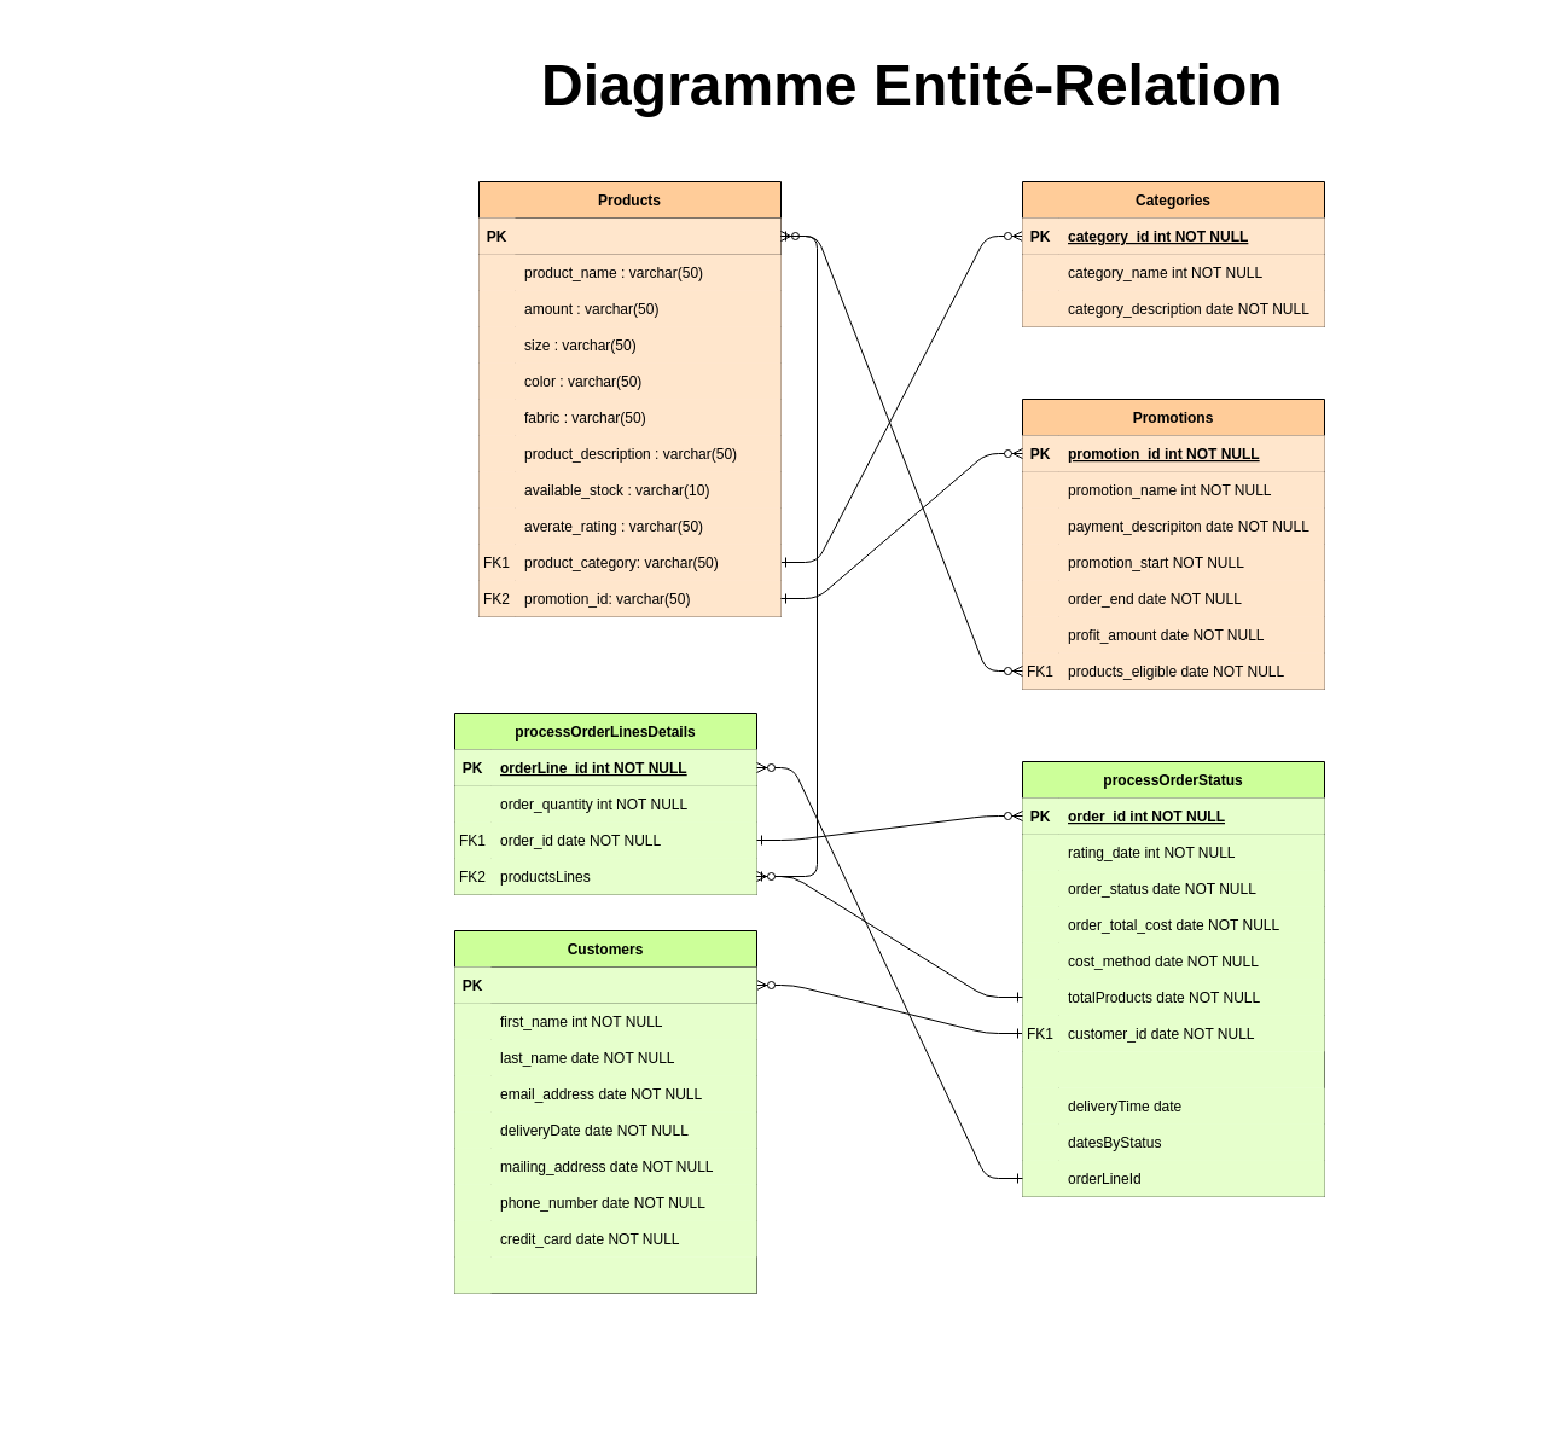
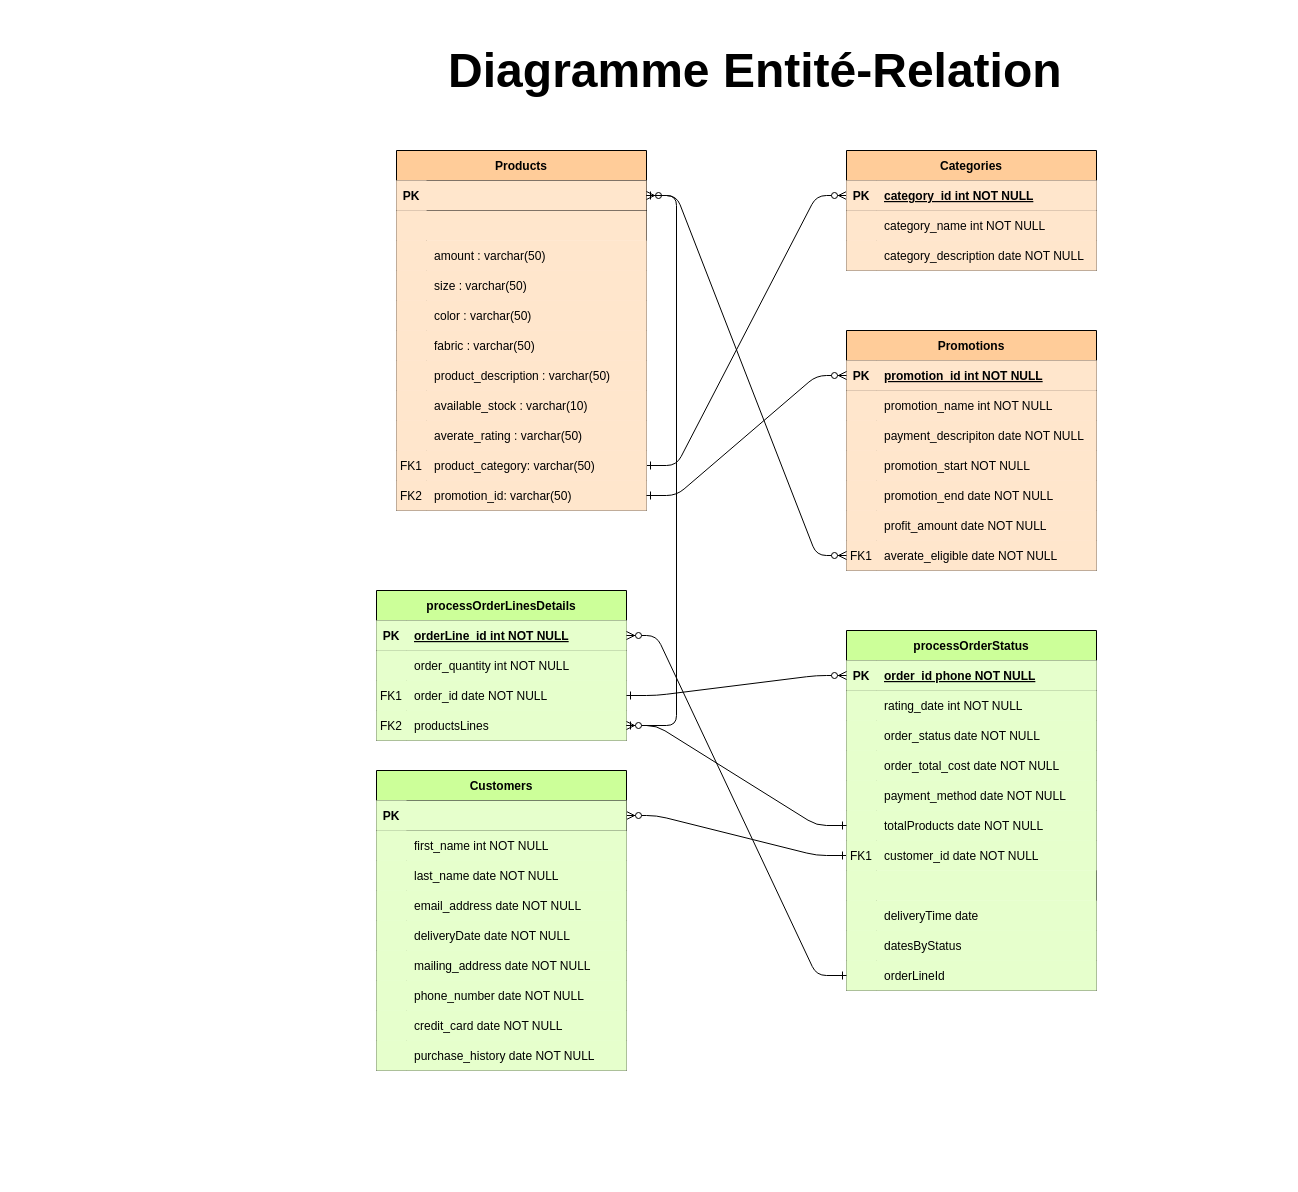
- <mxCell id="46" value="product_name : varchar(50) " style="shape=partialRectangle;overflow=hidden;connectable=0;fillColor=#FFE6CC;top=0;left=0;bottom=0;right=0;align=left;spacingLeft=6;" parent="44" vertex="1"><mxGeometry x="30" width="220" height="30" as="geometry"><mxRectangle width="220" height="30" as="alternateBounds" /></mxGeometry></mxCell>
- <mxCell id="135" value="order_end date NOT NULL" style="shape=partialRectangle;overflow=hidden;connectable=0;fillColor=#FFE6CC;top=0;left=0;bottom=0;right=0;align=left;spacingLeft=6;" parent="133" vertex="1"><mxGeometry x="30" width="220" height="30" as="geometry"><mxRectangle width="220" height="30" as="alternateBounds" /></mxGeometry></mxCell>
+ <mxCell id="135" value="promotion_end date NOT NULL" style="shape=partialRectangle;overflow=hidden;connectable=0;fillColor=#FFE6CC;top=0;left=0;bottom=0;right=0;align=left;spacingLeft=6;" parent="133" vertex="1"><mxGeometry x="30" width="220" height="30" as="geometry"><mxRectangle width="220" height="30" as="alternateBounds" /></mxGeometry></mxCell>
- <mxCell id="141" value="products_eligible date NOT NULL" style="shape=partialRectangle;overflow=hidden;connectable=0;fillColor=#FFE6CC;top=0;left=0;bottom=0;right=0;align=left;spacingLeft=6;" parent="139" vertex="1"><mxGeometry x="30" width="220" height="30" as="geometry"><mxRectangle width="220" height="30" as="alternateBounds" /></mxGeometry></mxCell>
+ <mxCell id="141" value="averate_eligible date NOT NULL" style="shape=partialRectangle;overflow=hidden;connectable=0;fillColor=#FFE6CC;top=0;left=0;bottom=0;right=0;align=left;spacingLeft=6;" parent="139" vertex="1"><mxGeometry x="30" width="220" height="30" as="geometry"><mxRectangle width="220" height="30" as="alternateBounds" /></mxGeometry></mxCell>
- <mxCell id="77" value="order_id int NOT NULL " style="shape=partialRectangle;overflow=hidden;connectable=0;fillColor=#E6FFCC;top=0;left=0;bottom=0;right=0;align=left;spacingLeft=6;fontStyle=5;" parent="75" vertex="1"><mxGeometry x="30" width="220" height="30" as="geometry"><mxRectangle width="220" height="30" as="alternateBounds" /></mxGeometry></mxCell>
+ <mxCell id="77" value="order_id phone NOT NULL " style="shape=partialRectangle;overflow=hidden;connectable=0;fillColor=#E6FFCC;top=0;left=0;bottom=0;right=0;align=left;spacingLeft=6;fontStyle=5;" parent="75" vertex="1"><mxGeometry x="30" width="220" height="30" as="geometry"><mxRectangle width="220" height="30" as="alternateBounds" /></mxGeometry></mxCell>
- <mxCell id="89" value="cost_method date NOT NULL" style="shape=partialRectangle;overflow=hidden;connectable=0;fillColor=#E6FFCC;top=0;left=0;bottom=0;right=0;align=left;spacingLeft=6;" parent="87" vertex="1"><mxGeometry x="30" width="220" height="30" as="geometry"><mxRectangle width="220" height="30" as="alternateBounds" /></mxGeometry></mxCell>
+ <mxCell id="89" value="payment_method date NOT NULL" style="shape=partialRectangle;overflow=hidden;connectable=0;fillColor=#E6FFCC;top=0;left=0;bottom=0;right=0;align=left;spacingLeft=6;" parent="87" vertex="1"><mxGeometry x="30" width="220" height="30" as="geometry"><mxRectangle width="220" height="30" as="alternateBounds" /></mxGeometry></mxCell>
+ <mxCell id="40" value="purchase_history date NOT NULL" style="shape=partialRectangle;overflow=hidden;connectable=0;fillColor=#E6FFCC;top=0;left=0;bottom=0;right=0;align=left;spacingLeft=6;" parent="38" vertex="1"><mxGeometry x="30" width="220" height="30" as="geometry"><mxRectangle width="220" height="30" as="alternateBounds" /></mxGeometry></mxCell>
